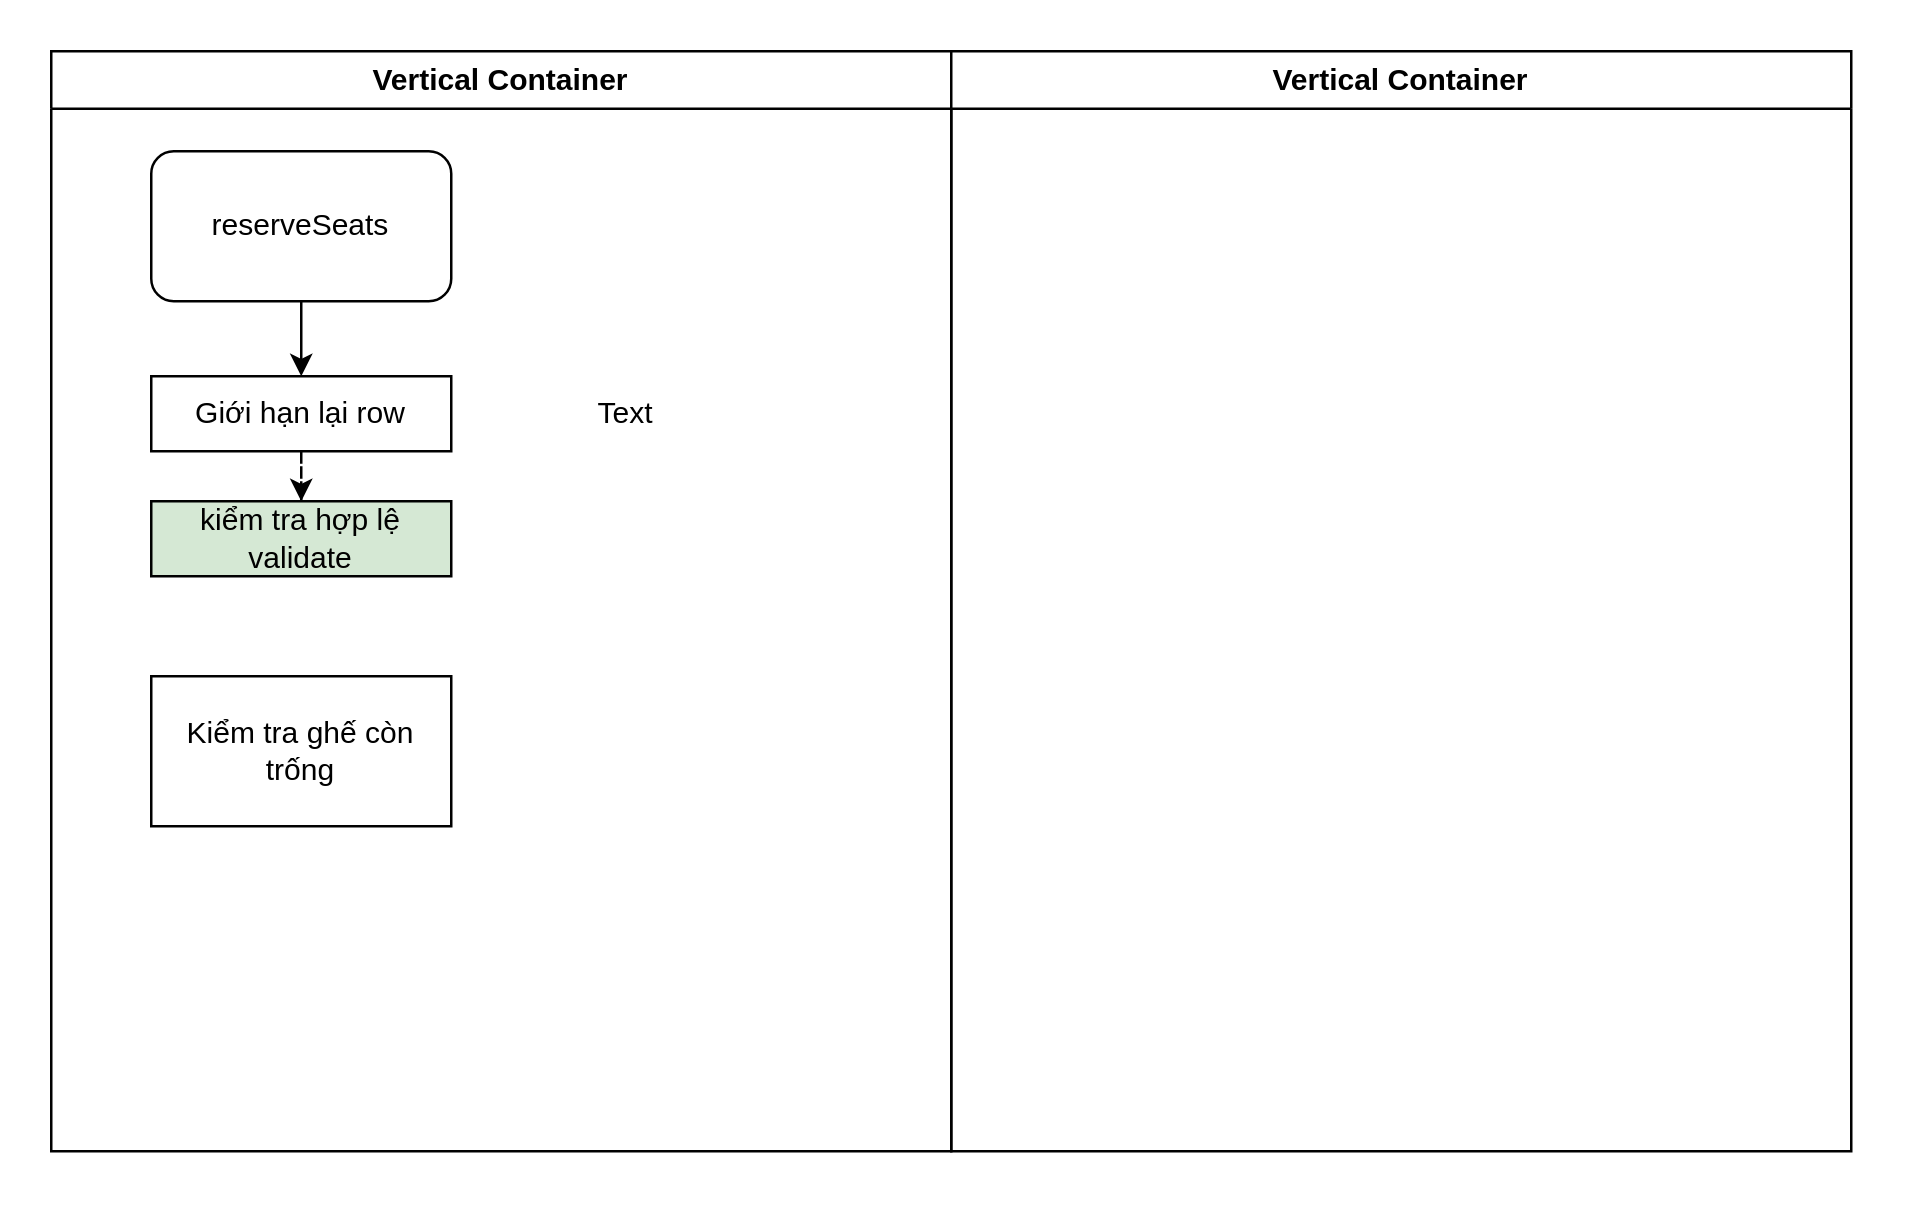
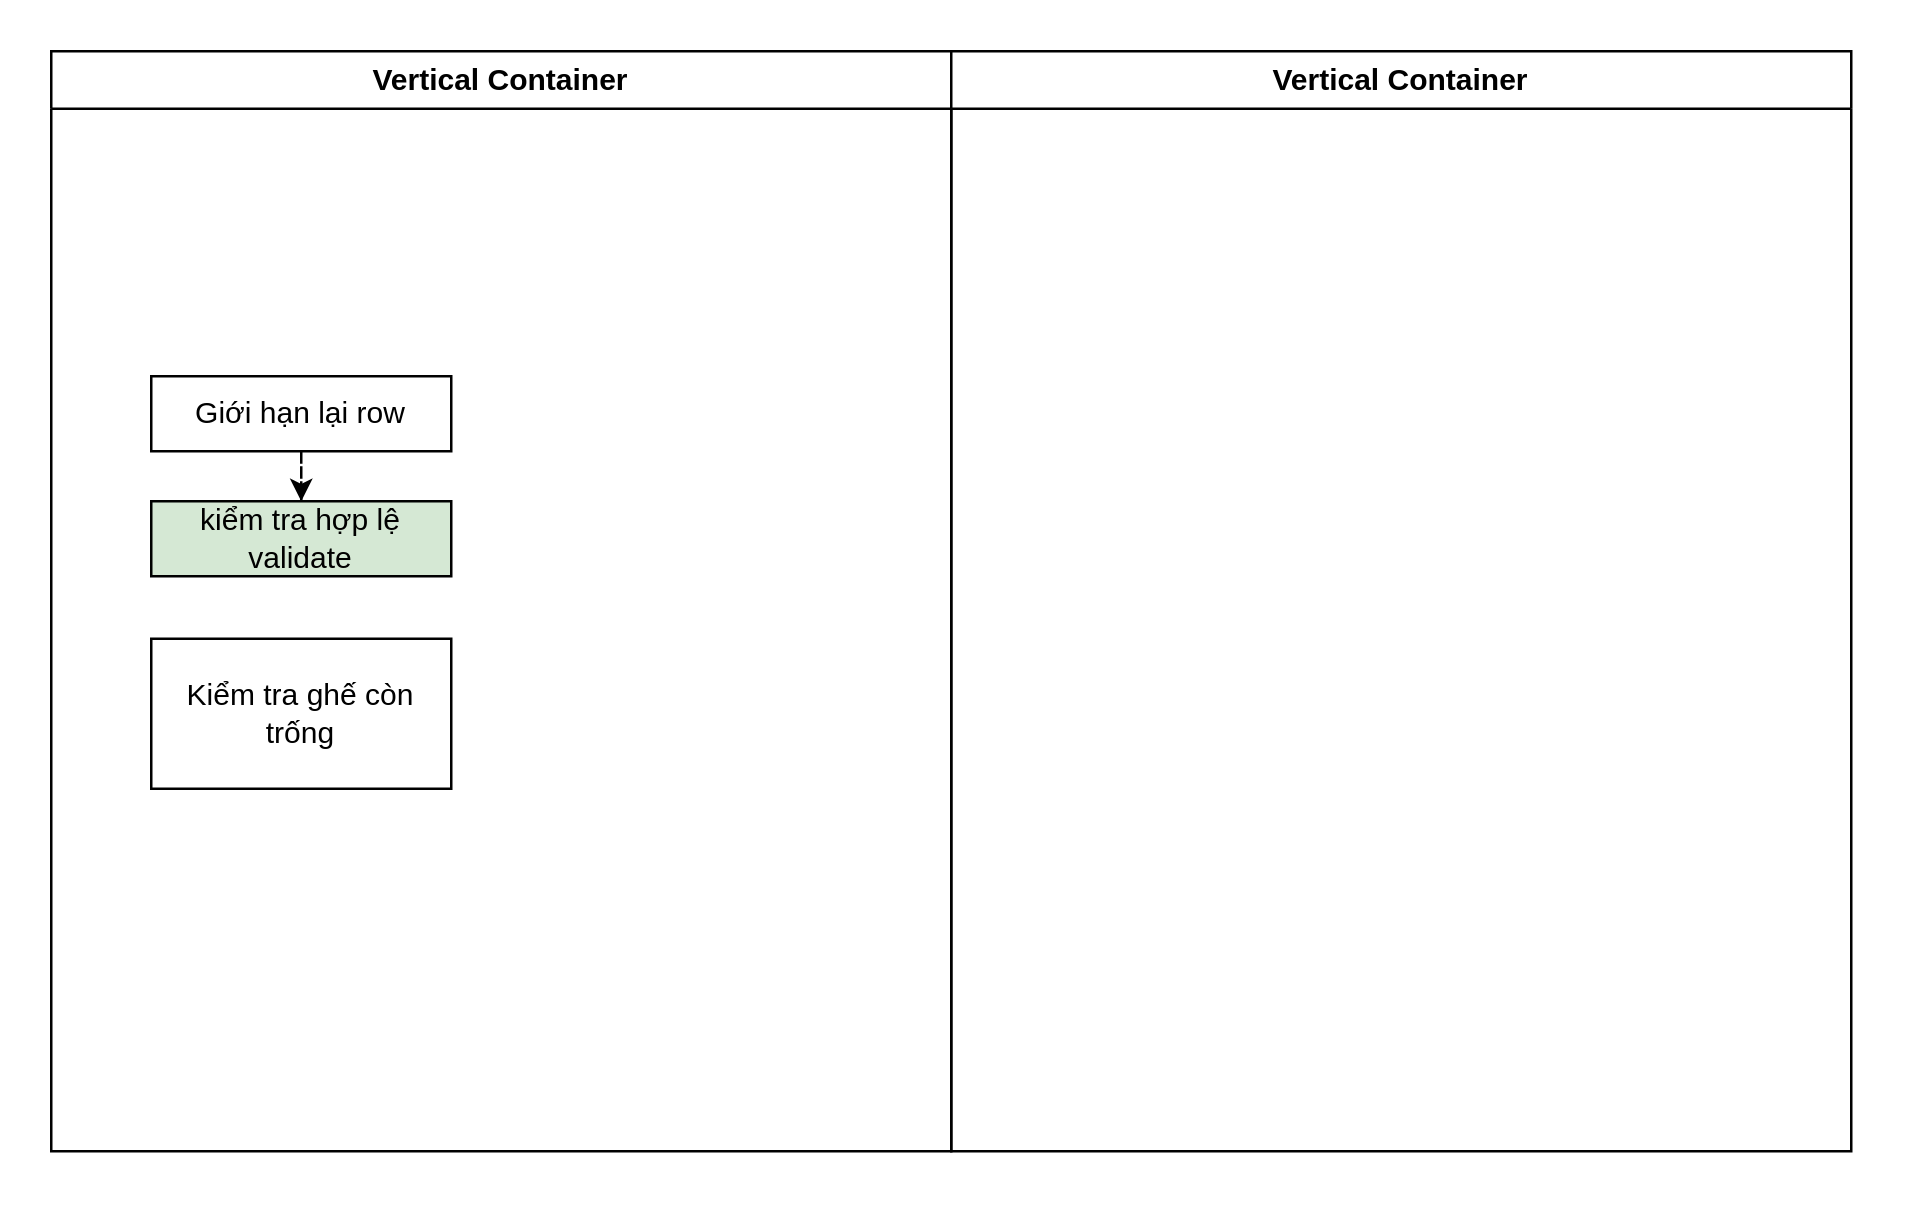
- <mxCell id="4" value="reserveSeats" style="rounded=1;whiteSpace=wrap;html=1;" vertex="1" parent="2"><mxGeometry x="40" y="40" width="120" height="60" as="geometry" /></mxCell>
- <mxCell id="3" style="edgeStyle=orthogonalEdgeStyle;rounded=0;orthogonalLoop=1;jettySize=auto;html=1;entryX=0.5;entryY=0;entryDx=0;entryDy=0;" edge="1" parent="2" source="4" target="6"><mxGeometry relative="1" as="geometry" /></mxCell>
- <mxCell id="9" value="Text" style="text;html=1;align=center;verticalAlign=middle;whiteSpace=wrap;rounded=0;" vertex="1" parent="2"><mxGeometry x="200" y="130" width="60" height="30" as="geometry" /></mxCell>
- <mxCell id="8" value="Kiểm tra ghế còn trống" style="rounded=0;whiteSpace=wrap;html=1;" vertex="1" parent="2"><mxGeometry x="40" y="250" width="120" height="60" as="geometry" /></mxCell>
+ <mxCell id="8" value="Kiểm tra ghế còn trống" style="rounded=0;whiteSpace=wrap;html=1;" vertex="1" parent="2"><mxGeometry x="40" y="235" width="120" height="60" as="geometry" /></mxCell>
